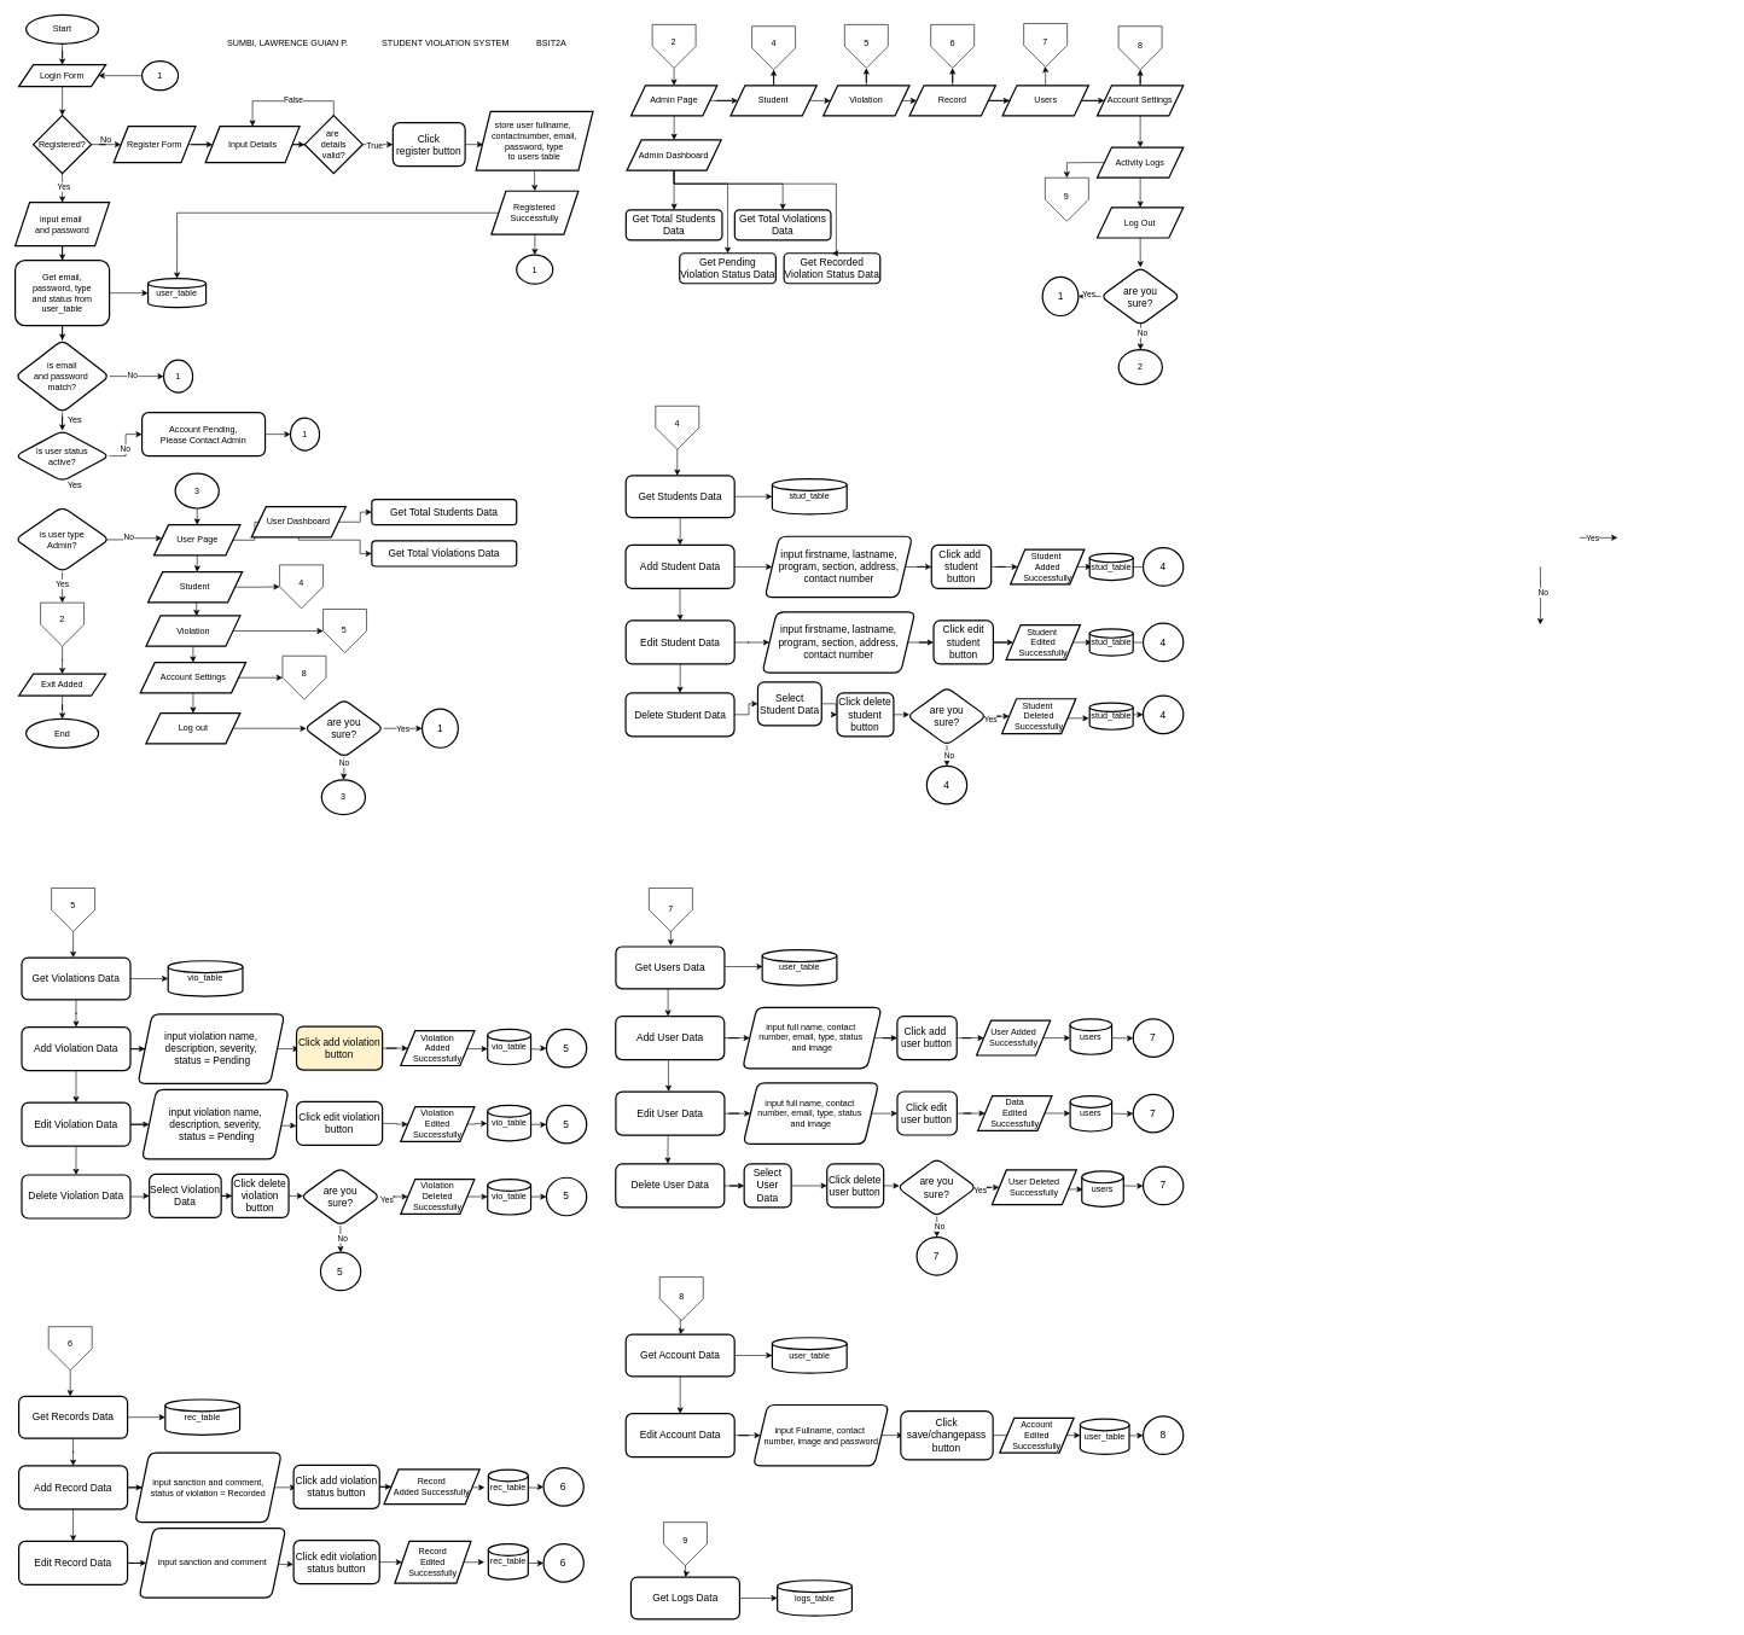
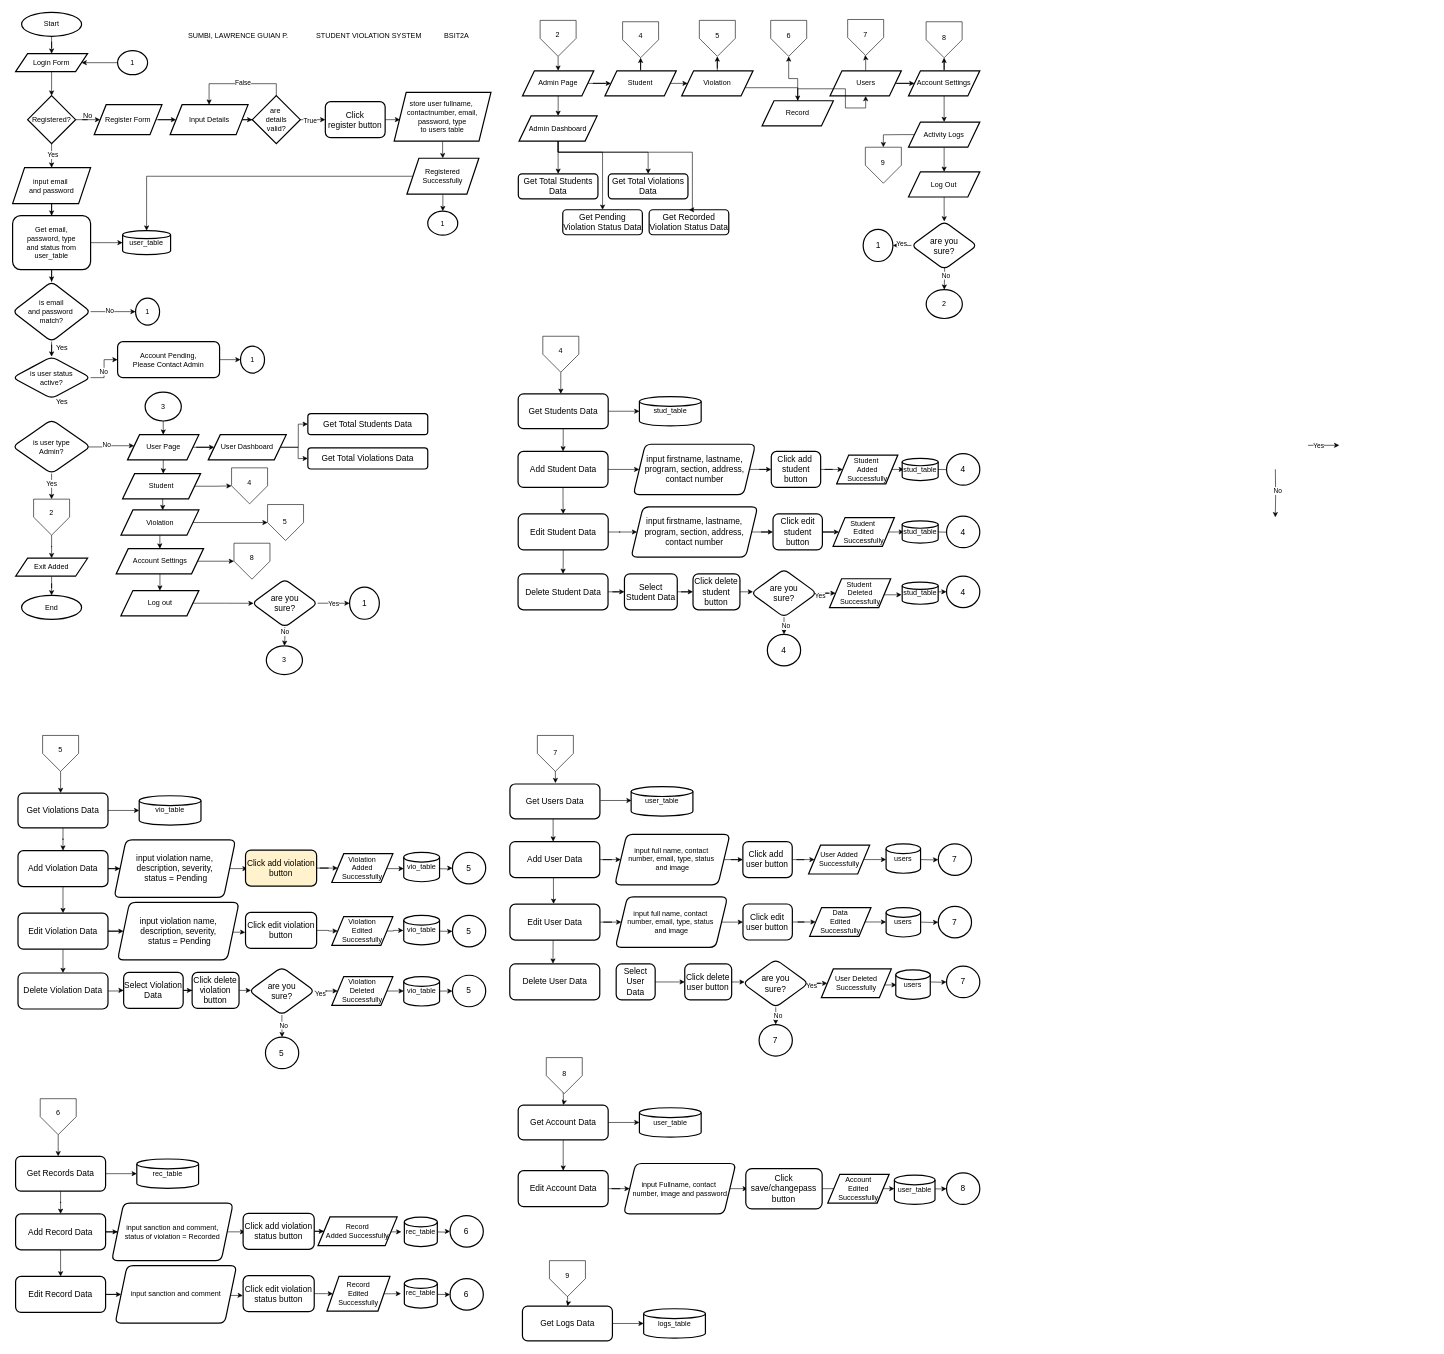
- <mxCell id="235" value="Record" style="shape=parallelogram;perimeter=parallelogramPerimeter;whiteSpace=wrap;html=1;fixedSize=1;strokeWidth=2;" parent="1" vertex="1"><mxGeometry x="1254.2" y="117.48" width="118.96" height="42" as="geometry" /></mxCell>
+ <mxCell id="235" value="Record" style="shape=parallelogram;perimeter=parallelogramPerimeter;whiteSpace=wrap;html=1;fixedSize=1;strokeWidth=2;" parent="1" vertex="1"><mxGeometry x="1269.2" y="167.48" width="118.96" height="42" as="geometry" /></mxCell>
- <mxCell id="146" value="User Dashboard" style="shape=parallelogram;perimeter=parallelogramPerimeter;whiteSpace=wrap;html=1;fixedSize=1;strokeWidth=2;" parent="1" vertex="1"><mxGeometry x="346.19" y="699.08" width="130" height="42" as="geometry" /></mxCell>
+ <mxCell id="146" value="User Dashboard" style="shape=parallelogram;perimeter=parallelogramPerimeter;whiteSpace=wrap;html=1;fixedSize=1;strokeWidth=2;" parent="1" vertex="1"><mxGeometry x="346.19" y="724.08" width="130" height="42" as="geometry" /></mxCell>
- <mxCell id="60" value="Select Student Data" style="whiteSpace=wrap;html=1;rounded=1;strokeWidth=2;fontSize=14;" parent="1" vertex="1"><mxGeometry x="1044.89" y="941" width="88.04" height="60" as="geometry" /></mxCell>
+ <mxCell id="60" value="Select Student Data" style="whiteSpace=wrap;html=1;rounded=1;strokeWidth=2;fontSize=14;" parent="1" vertex="1"><mxGeometry x="1039.89" y="956" width="88.04" height="60" as="geometry" /></mxCell>
- <mxCell id="193" value="" style="edgeStyle=orthogonalEdgeStyle;rounded=0;orthogonalLoop=1;jettySize=auto;html=1;" parent="1" source="194" target="196" edge="1"><mxGeometry relative="1" as="geometry" /></mxCell>
